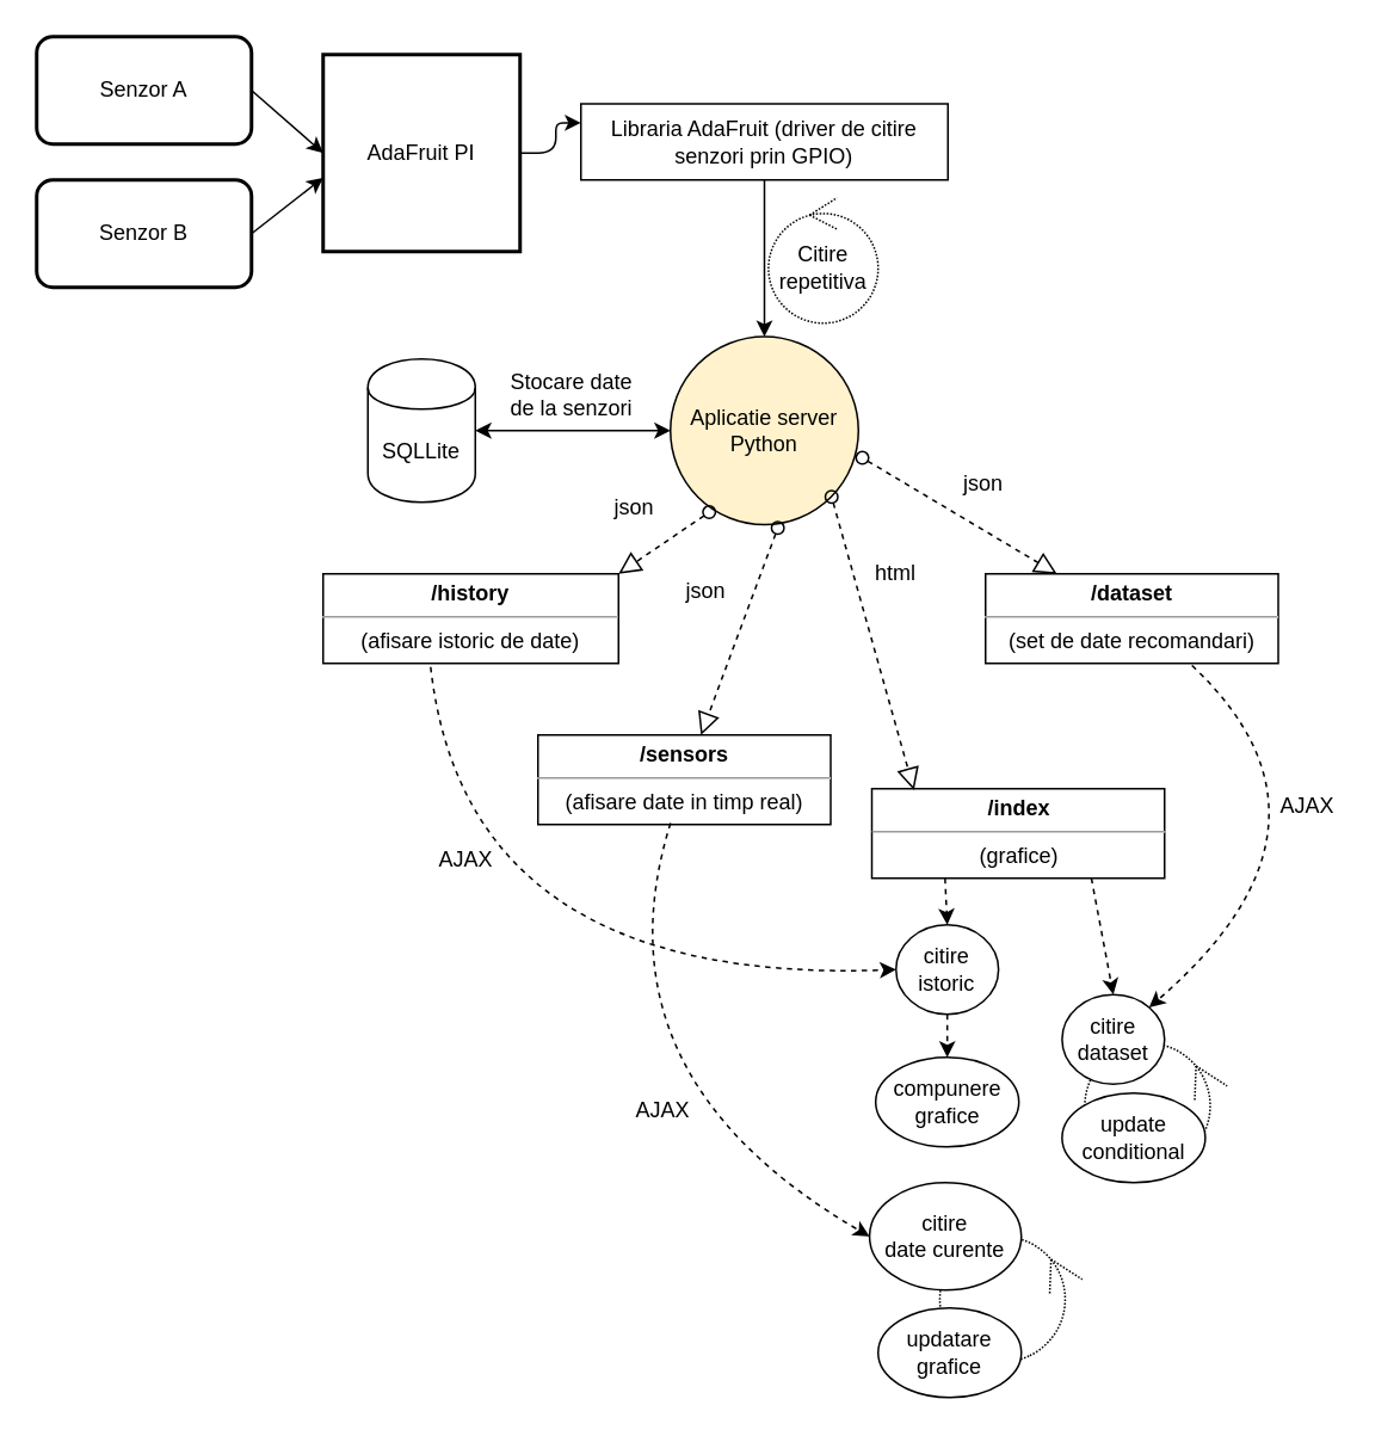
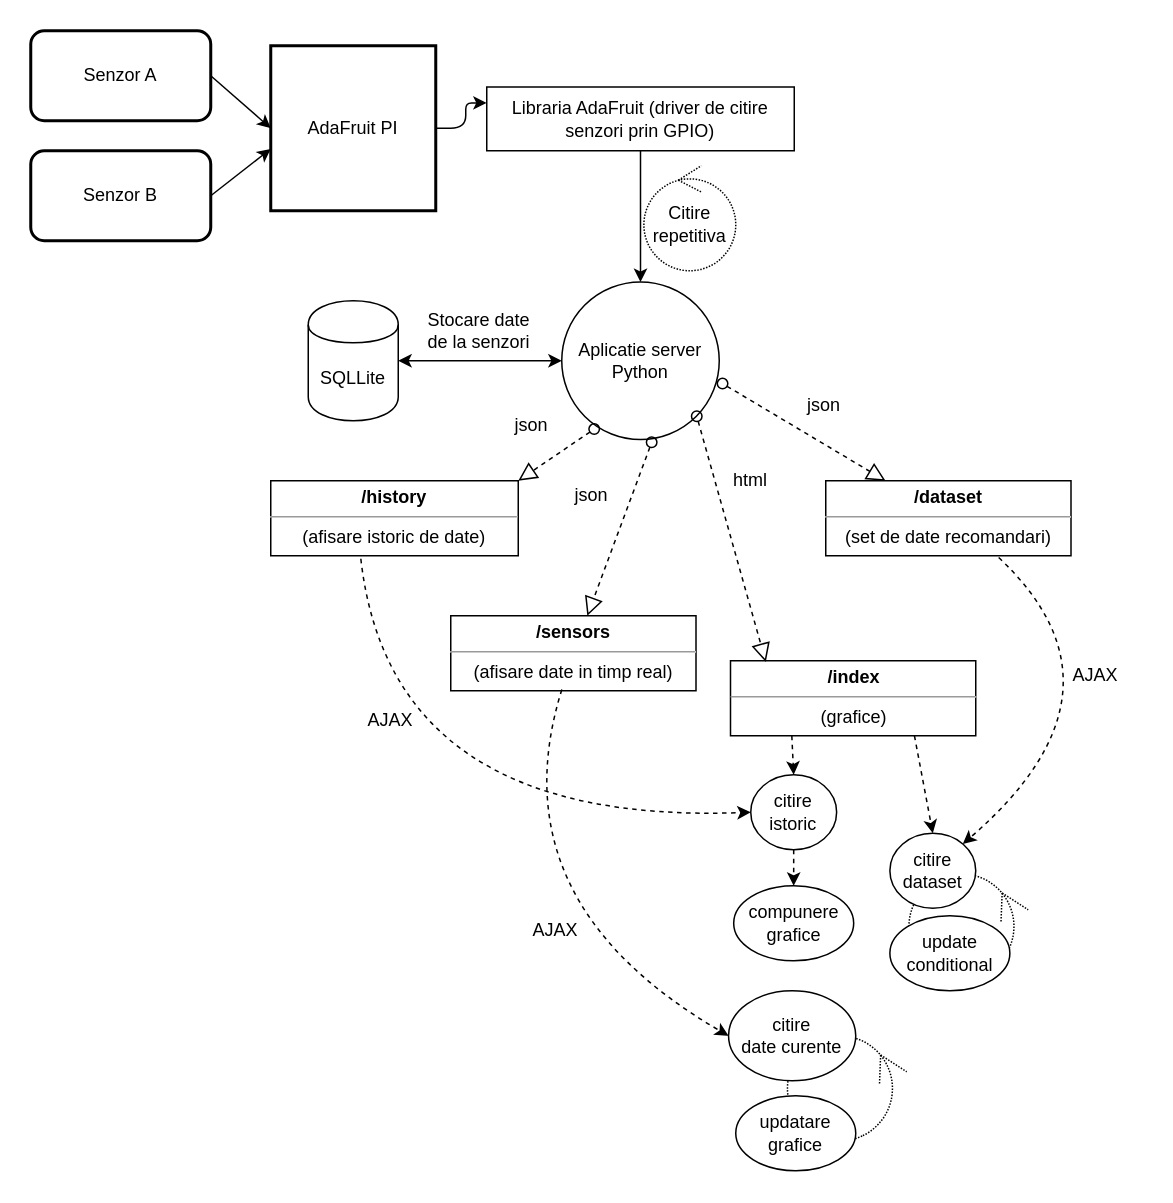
- <mxCell id="11" value="Aplicatie server&lt;br&gt;Python" style="ellipse;whiteSpace=wrap;html=1;aspect=fixed;fillColor=#fff2cc;" vertex="1" parent="1"><mxGeometry x="374" y="187.5" width="105" height="105" as="geometry" /></mxCell>
+ <mxCell id="11" value="Aplicatie server&lt;br&gt;Python" style="ellipse;whiteSpace=wrap;html=1;aspect=fixed;" vertex="1" parent="1"><mxGeometry x="374" y="187.5" width="105" height="105" as="geometry" /></mxCell>
